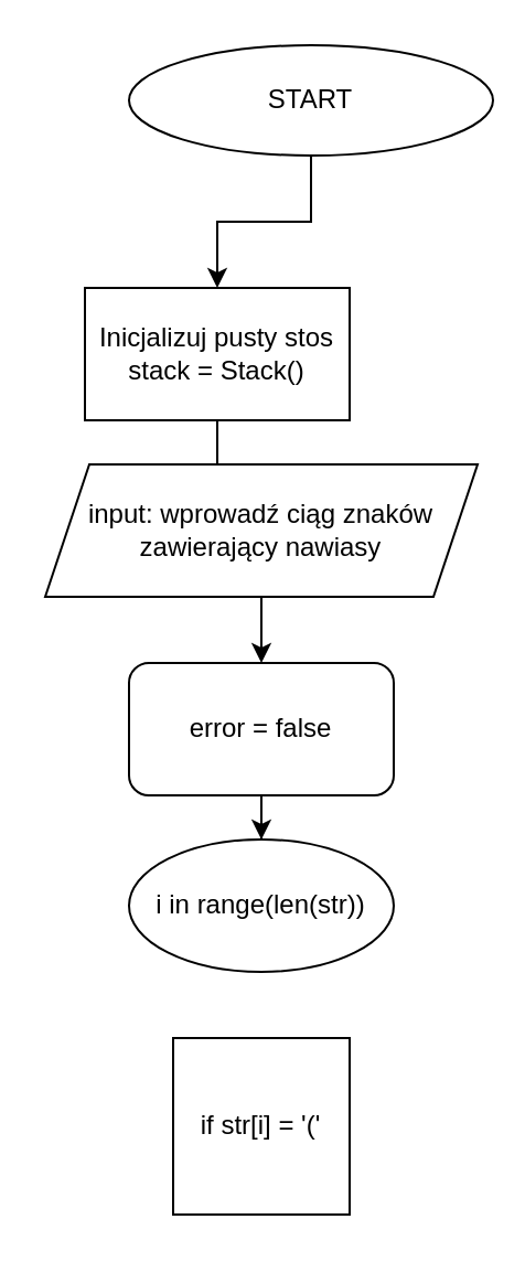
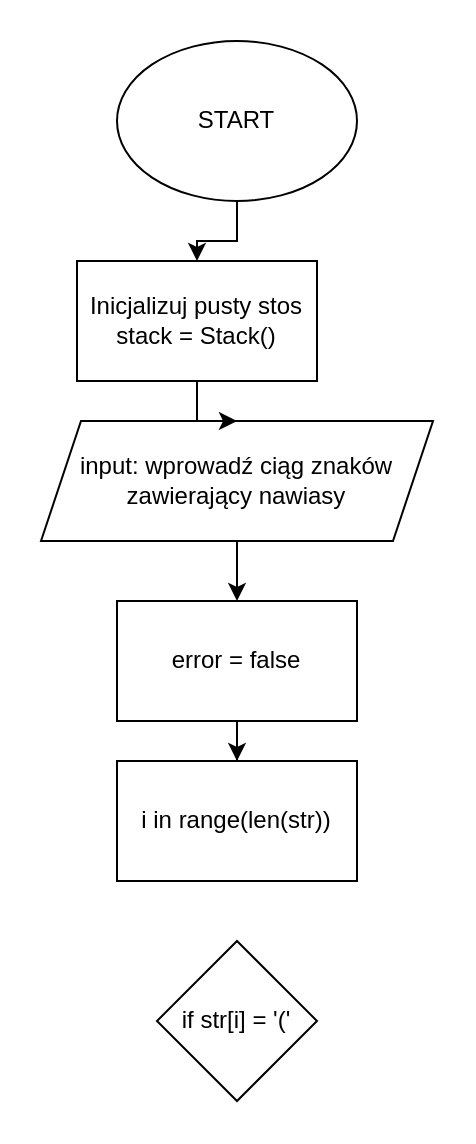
- <mxCell id="3" value="START" style="ellipse;whiteSpace=wrap;html=1;" parent="1" vertex="1"><mxGeometry x="58" y="20" width="165" height="50" as="geometry" /></mxCell>
+ <mxCell id="3" value="START" style="ellipse;whiteSpace=wrap;html=1;" parent="1" vertex="1"><mxGeometry x="58" y="20" width="120" height="80" as="geometry" /></mxCell>
- <mxCell id="6" style="edgeStyle=orthogonalEdgeStyle;rounded=0;orthogonalLoop=1;jettySize=auto;html=1;entryX=0.5;entryY=0;entryDx=0;entryDy=0;endArrow=none;" parent="1" source="7" target="5" edge="1"><mxGeometry relative="1" as="geometry" /></mxCell>
+ <mxCell id="6" style="edgeStyle=orthogonalEdgeStyle;rounded=0;orthogonalLoop=1;jettySize=auto;html=1;entryX=0.5;entryY=0;entryDx=0;entryDy=0;" parent="1" source="7" target="5" edge="1"><mxGeometry relative="1" as="geometry" /></mxCell>
- <mxCell id="9" value="error = false" style="whiteSpace=wrap;html=1;rounded=1;" parent="1" vertex="1"><mxGeometry x="58" y="300" width="120" height="60" as="geometry" /></mxCell>
+ <mxCell id="9" value="error = false" style="rounded=0;whiteSpace=wrap;html=1;" parent="1" vertex="1"><mxGeometry x="58" y="300" width="120" height="60" as="geometry" /></mxCell>
- <mxCell id="10" value="i in range(len(str))" style="ellipse;whiteSpace=wrap;html=1;" parent="1" vertex="1"><mxGeometry x="58" y="380" width="120" height="60" as="geometry" /></mxCell>
+ <mxCell id="10" value="i in range(len(str))" style="rounded=0;whiteSpace=wrap;html=1;" parent="1" vertex="1"><mxGeometry x="58" y="380" width="120" height="60" as="geometry" /></mxCell>
- <mxCell id="11" value="if str[i] = '('" style="whiteSpace=wrap;html=1;rounded=0;" parent="1" vertex="1"><mxGeometry x="78" y="470" width="80" height="80" as="geometry" /></mxCell>
+ <mxCell id="11" value="if str[i] = '('" style="rhombus;whiteSpace=wrap;html=1;" parent="1" vertex="1"><mxGeometry x="78" y="470" width="80" height="80" as="geometry" /></mxCell>
